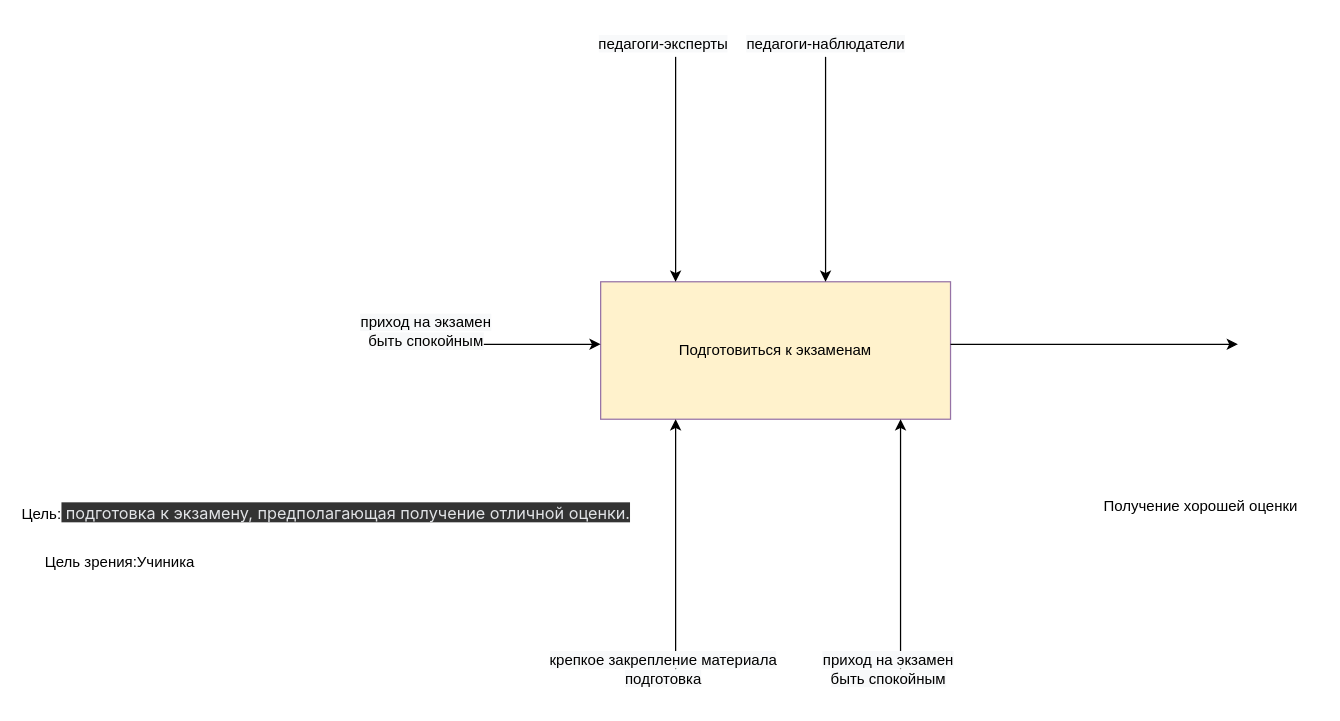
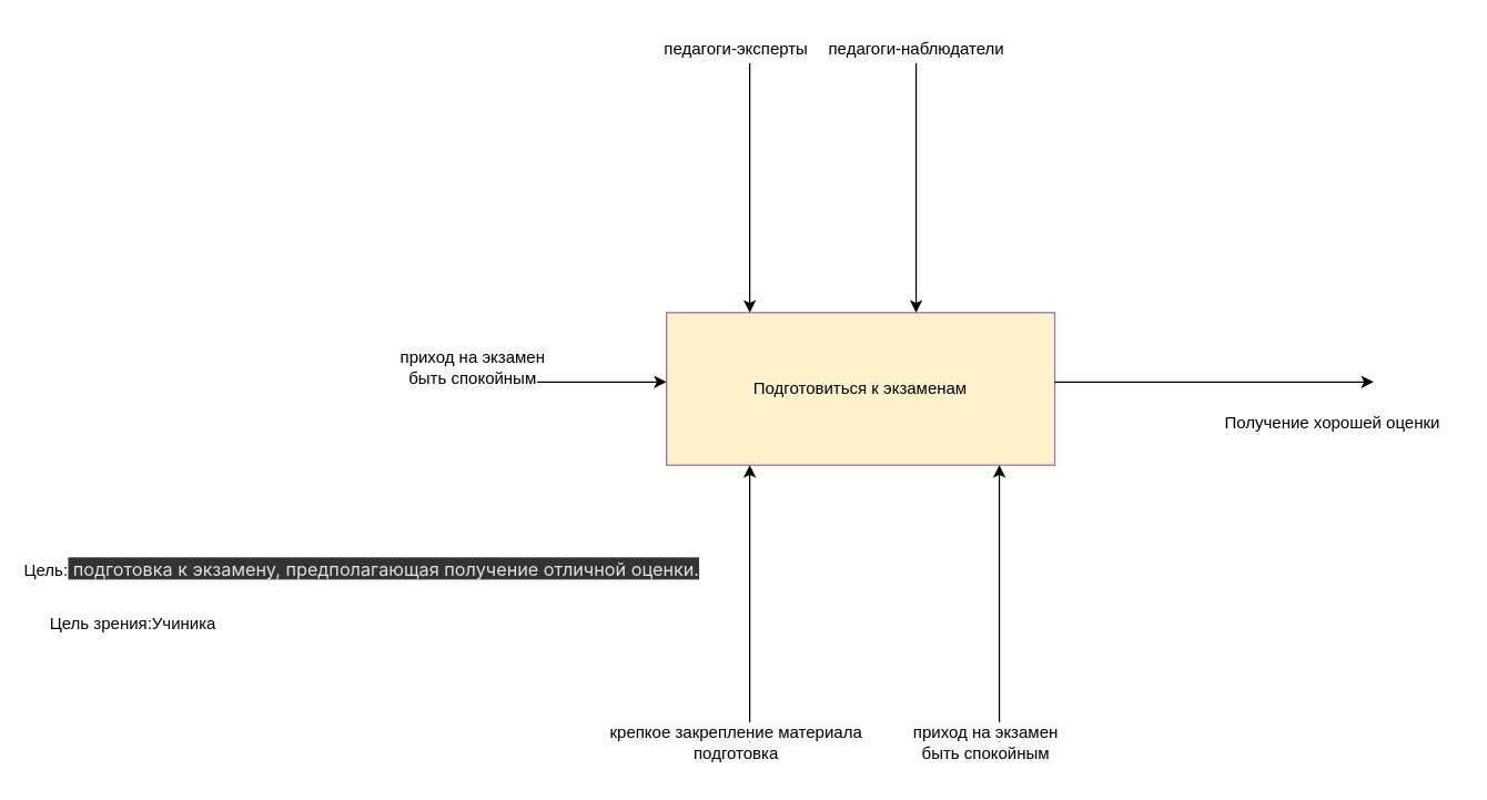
- <mxCell id="12" value="Получение хорошей оценки&lt;br&gt;" style="text;html=1;align=center;verticalAlign=middle;resizable=0;points=[];autosize=1;strokeColor=none;fillColor=none;" parent="1" vertex="1"><mxGeometry x="870" y="390" width="180" height="30" as="geometry" /></mxCell>
+ <mxCell id="12" value="Получение хорошей оценки&lt;br&gt;" style="text;html=1;align=center;verticalAlign=middle;resizable=0;points=[];autosize=1;strokeColor=none;fillColor=none;" parent="1" vertex="1"><mxGeometry x="870" y="290" width="180" height="30" as="geometry" /></mxCell>
